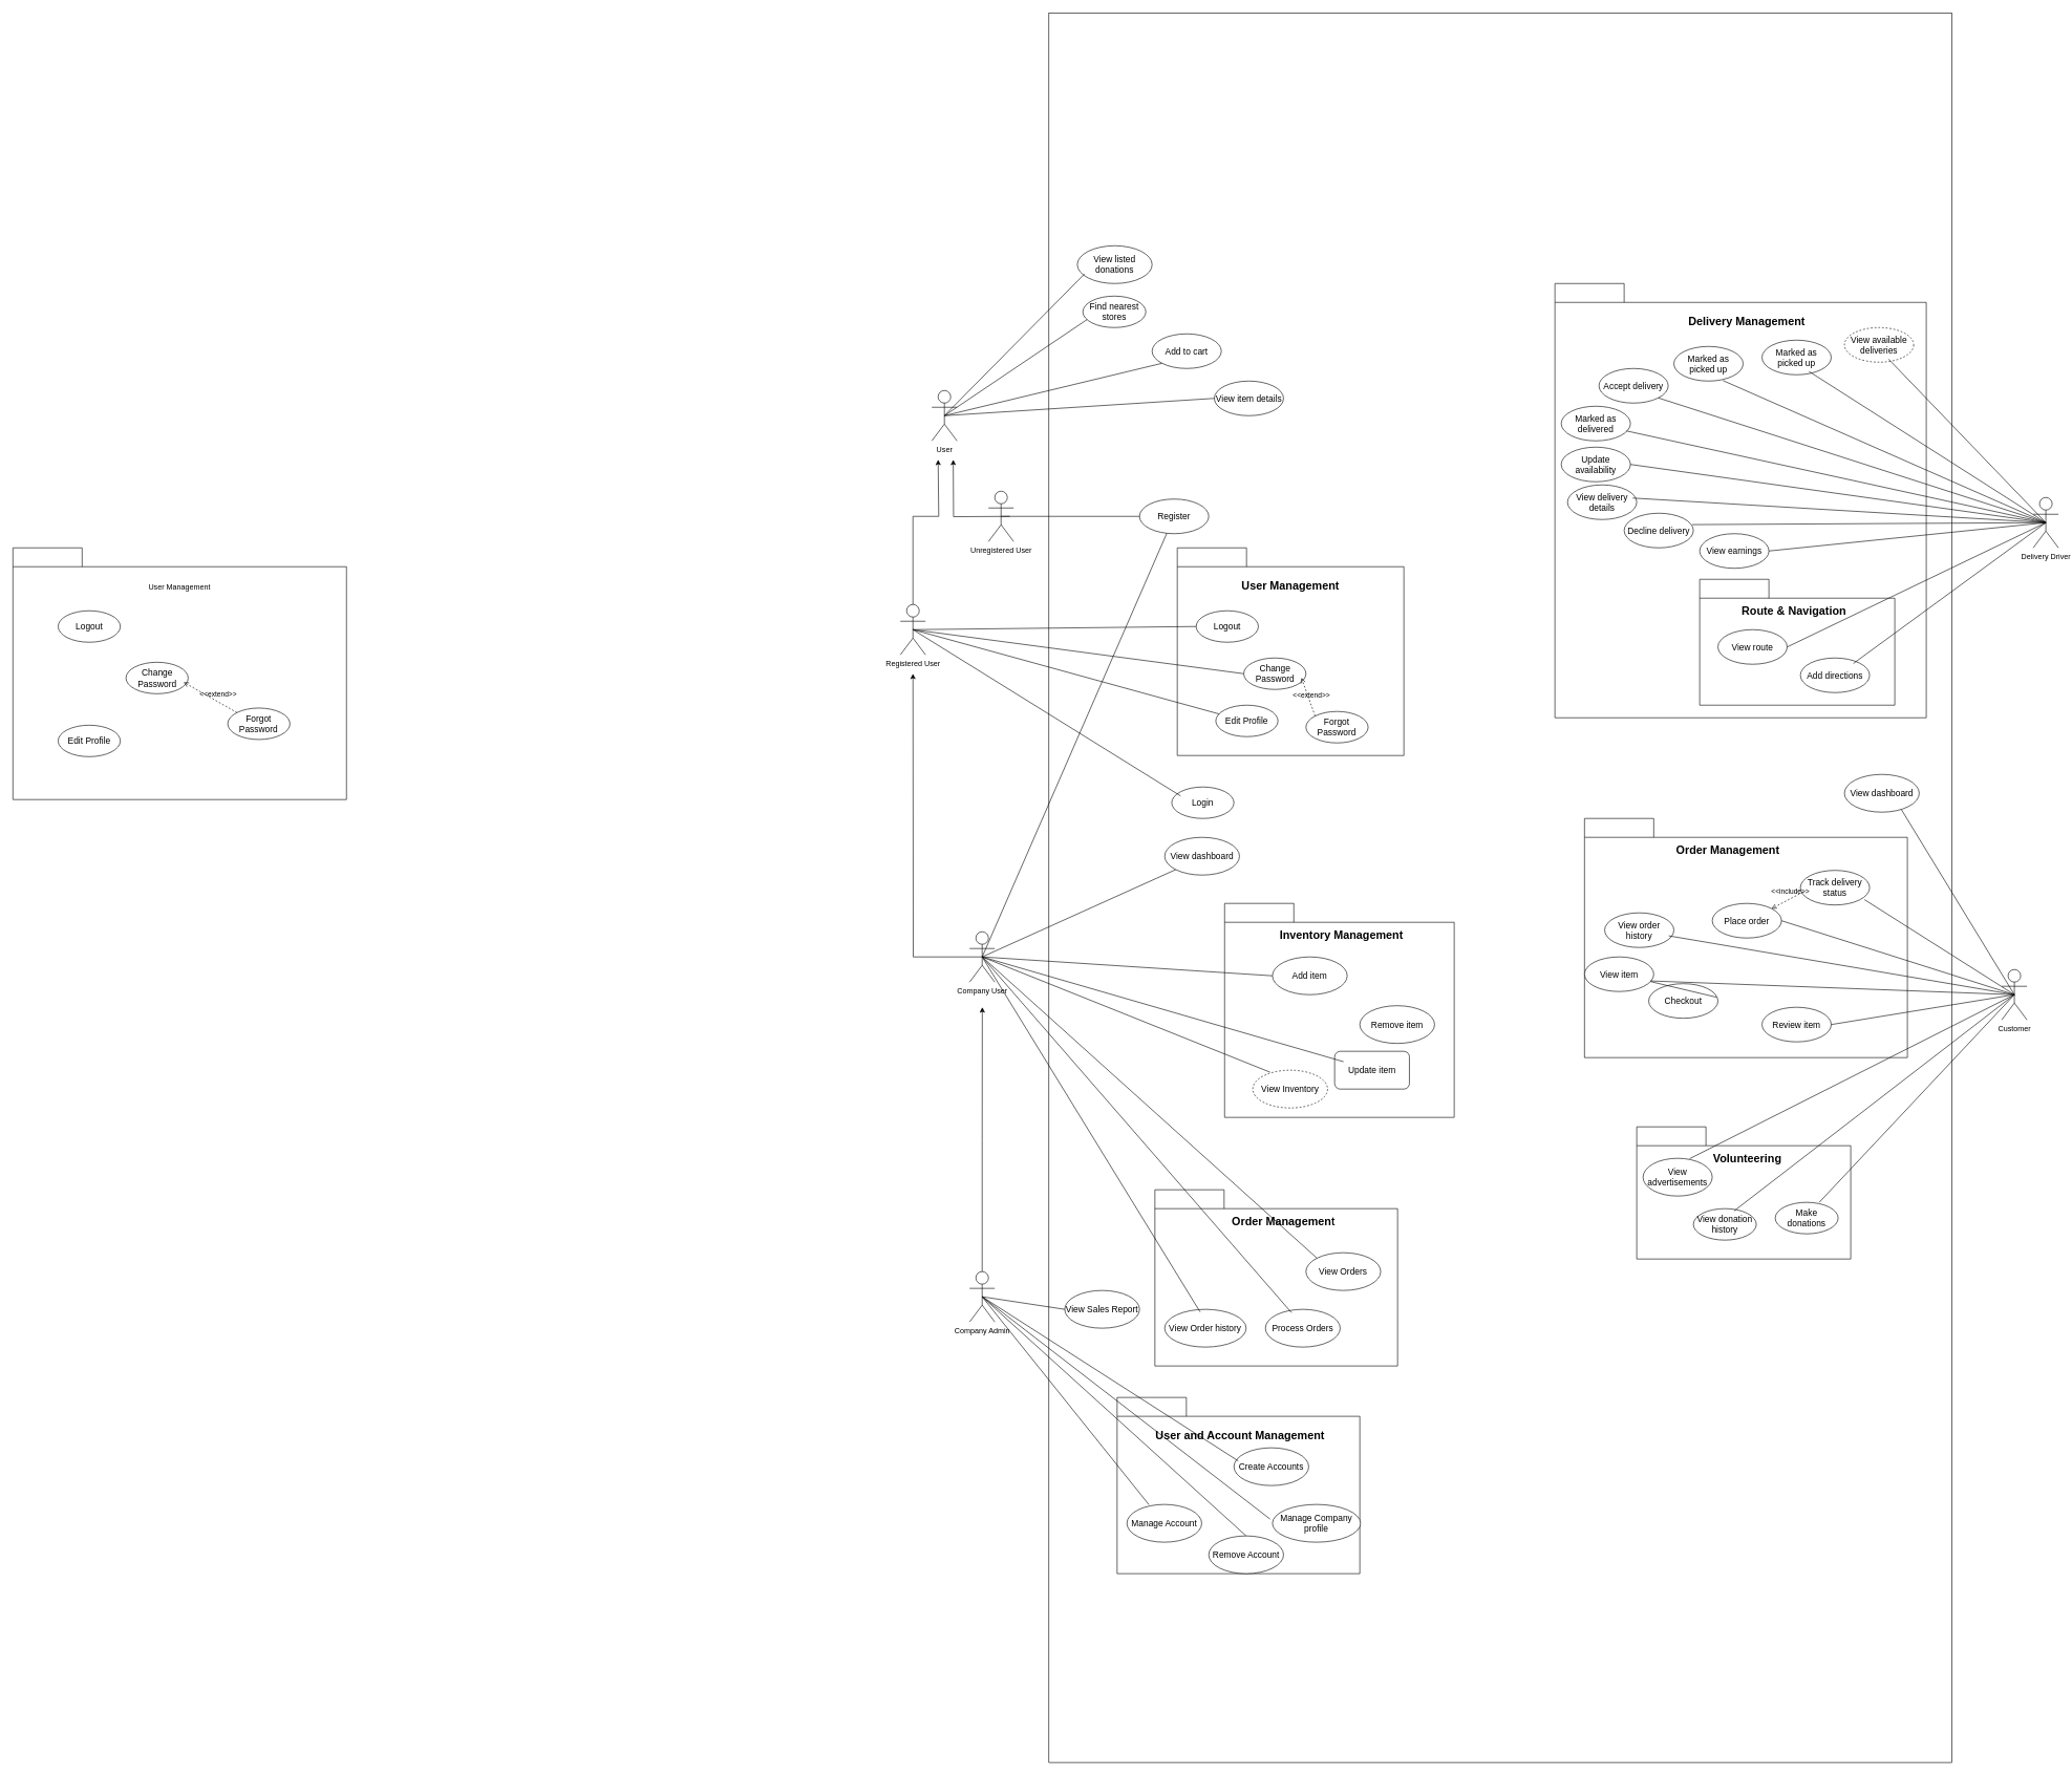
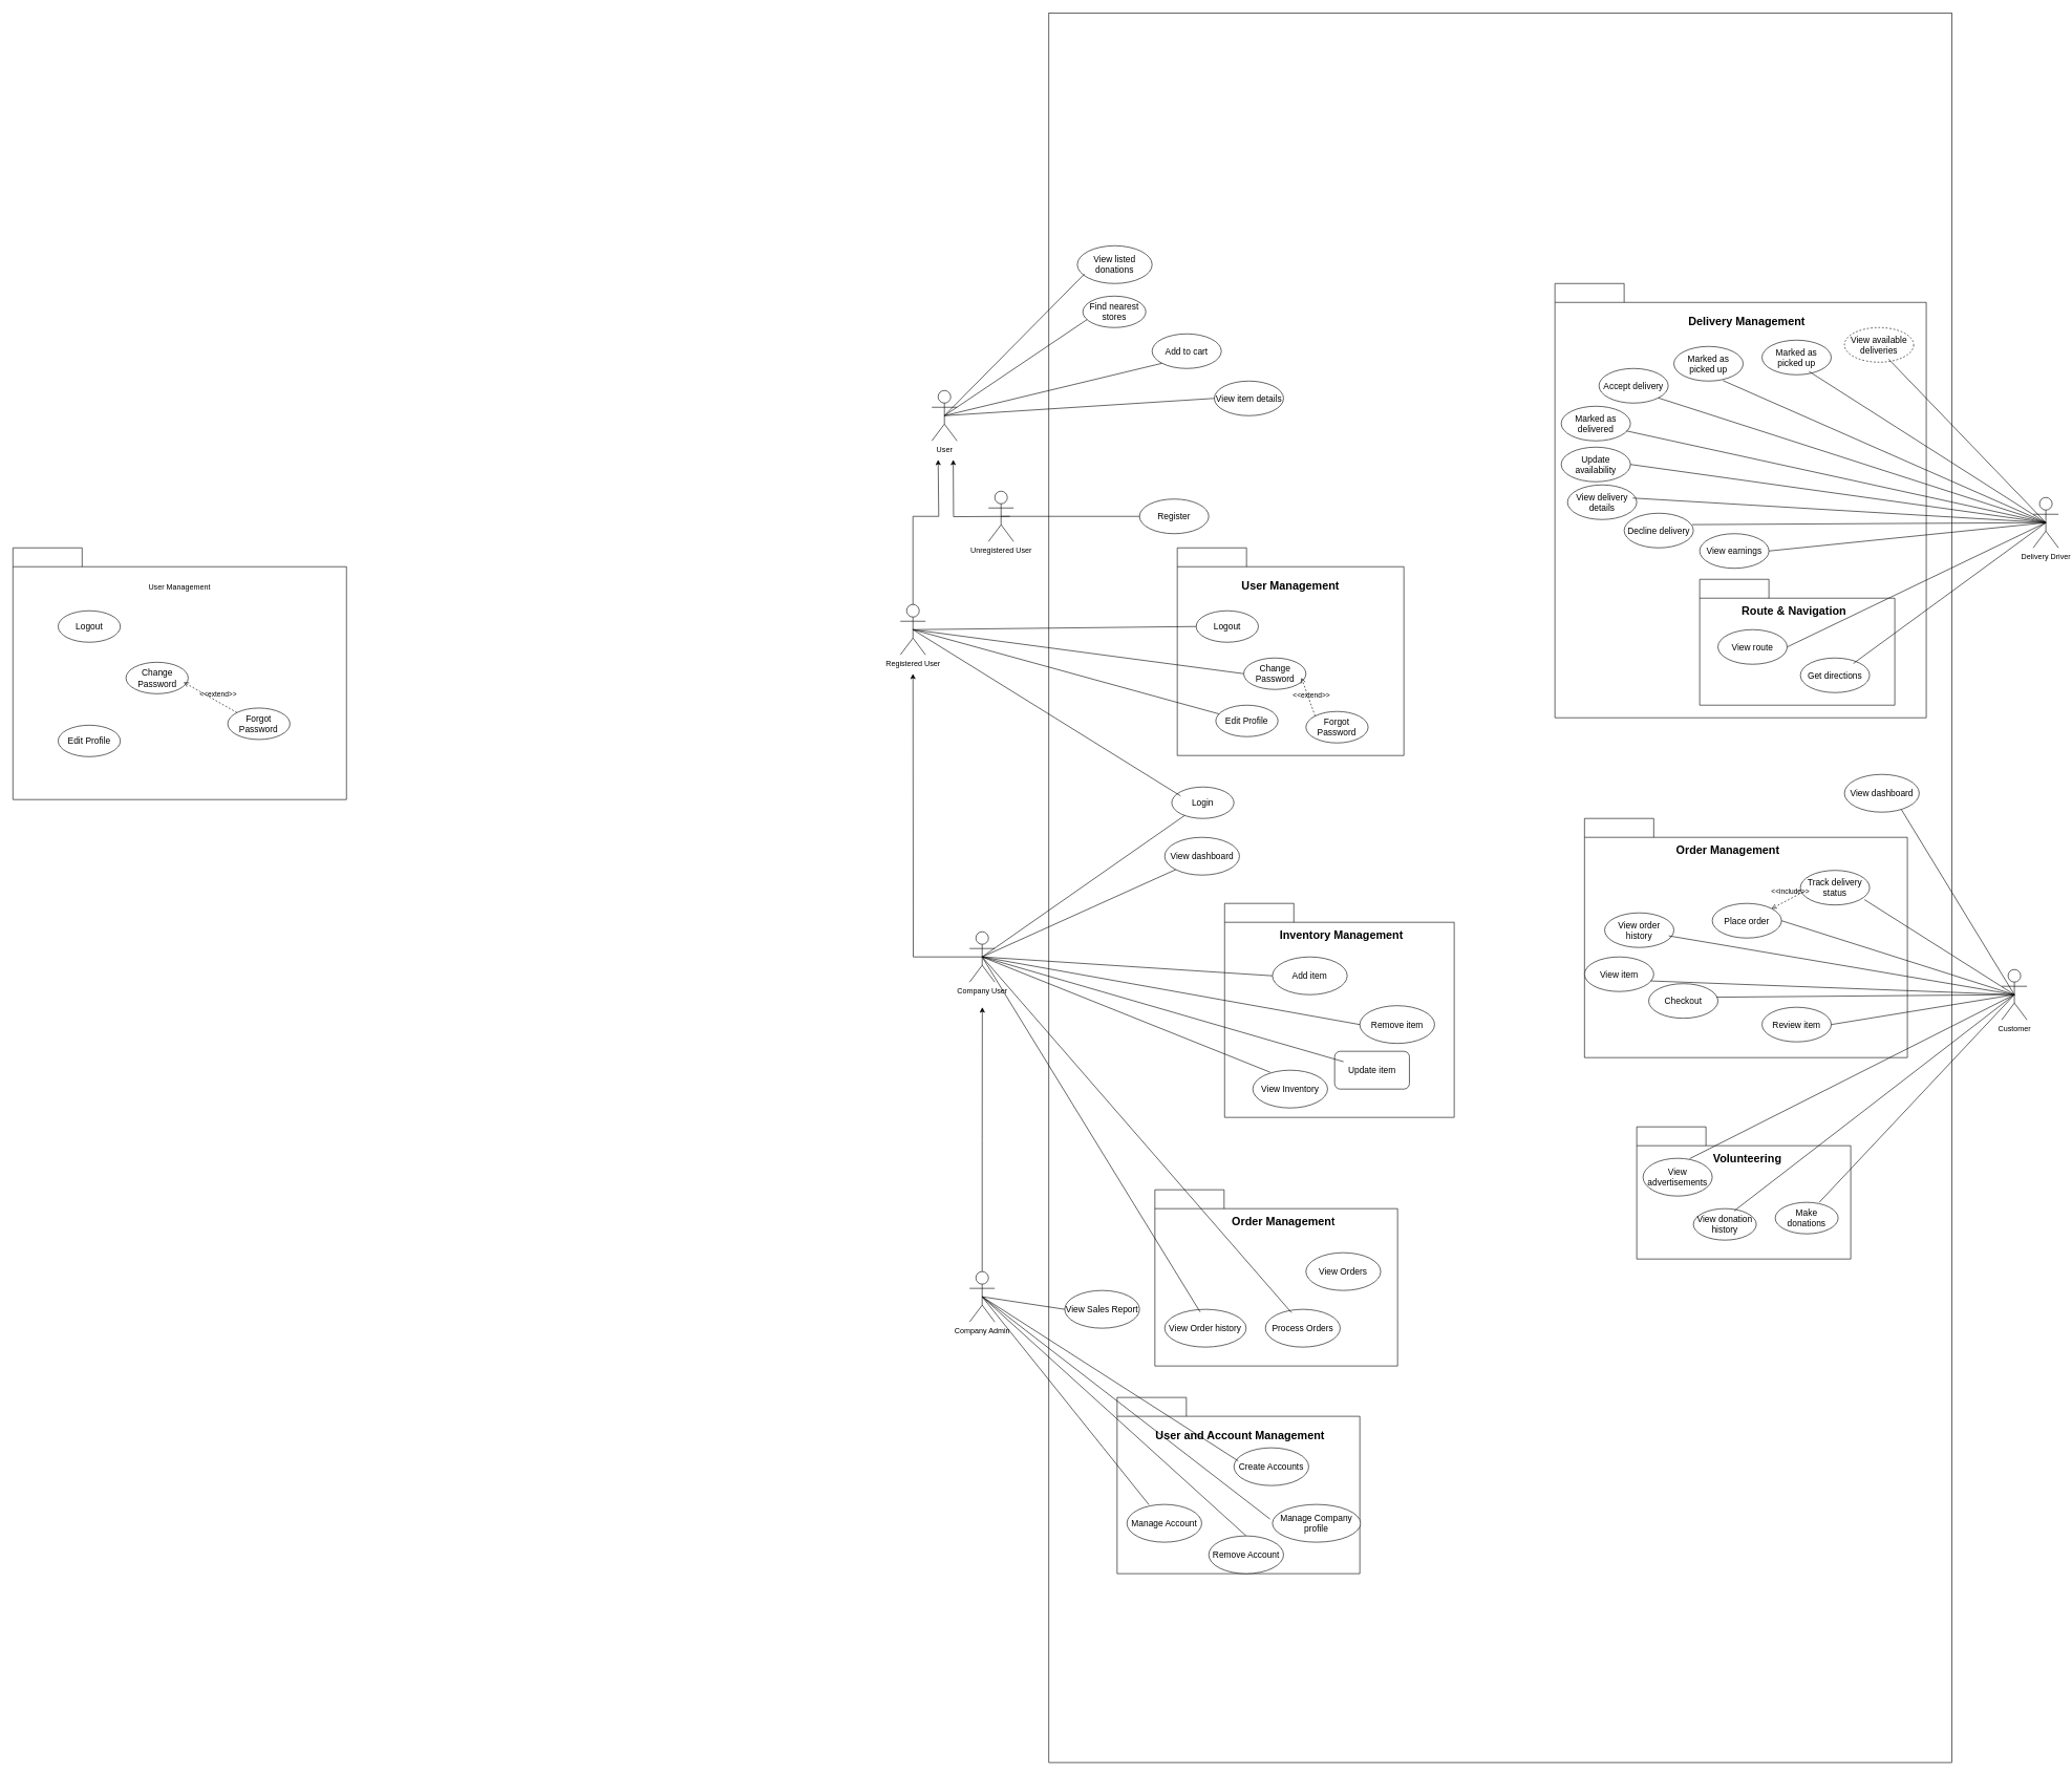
- <mxCell id="114" value="&lt;span style=&quot;font-size: 14px;&quot;&gt;Add directions&lt;/span&gt;" style="ellipse;whiteSpace=wrap;html=1;" vertex="1" parent="1"><mxGeometry x="2860" y="1045" width="110" height="55" as="geometry" /></mxCell>
+ <mxCell id="114" value="&lt;span style=&quot;font-size: 14px;&quot;&gt;Get directions&lt;/span&gt;" style="ellipse;whiteSpace=wrap;html=1;" vertex="1" parent="1"><mxGeometry x="2860" y="1045" width="110" height="55" as="geometry" /></mxCell>
- <mxCell id="73" value="" style="endArrow=none;html=1;rounded=0;exitX=0.5;exitY=0.5;exitDx=0;exitDy=0;exitPerimeter=0;" edge="1" parent="1" source="37" target="4"><mxGeometry width="50" height="50" relative="1" as="geometry"><mxPoint x="1520" y="1650" as="sourcePoint" /><mxPoint x="1981" y="1680" as="targetPoint" /></mxGeometry></mxCell>
+ <mxCell id="73" value="" style="endArrow=none;html=1;rounded=0;entryX=0;entryY=0.5;entryDx=0;entryDy=0;exitX=0.5;exitY=0.5;exitDx=0;exitDy=0;exitPerimeter=0;" edge="1" parent="1" source="37" target="65"><mxGeometry width="50" height="50" relative="1" as="geometry"><mxPoint x="1520" y="1650" as="sourcePoint" /><mxPoint x="1981" y="1680" as="targetPoint" /></mxGeometry></mxCell>
- <mxCell id="56" value="" style="endArrow=none;html=1;rounded=0;exitX=0.979;exitY=0.391;exitDx=0;exitDy=0;exitPerimeter=0;" edge="1" parent="1" source="46" target="49"><mxGeometry width="50" height="50" relative="1" as="geometry"><mxPoint x="2640" y="1562.5" as="sourcePoint" /><mxPoint x="3191" y="1624.5" as="targetPoint" /></mxGeometry></mxCell>
+ <mxCell id="56" value="" style="endArrow=none;html=1;rounded=0;exitX=0.979;exitY=0.391;exitDx=0;exitDy=0;entryX=0.5;entryY=0.5;entryDx=0;entryDy=0;entryPerimeter=0;exitPerimeter=0;" edge="1" parent="1" source="46" target="43"><mxGeometry width="50" height="50" relative="1" as="geometry"><mxPoint x="2640" y="1562.5" as="sourcePoint" /><mxPoint x="3191" y="1624.5" as="targetPoint" /></mxGeometry></mxCell>
- <mxCell id="68" value="&lt;span style=&quot;font-size: 14px;&quot;&gt;View Inventory&lt;/span&gt;" style="ellipse;whiteSpace=wrap;html=1;dashed=1;" vertex="1" parent="1"><mxGeometry x="1990" y="1700" width="118.82" height="60" as="geometry" /></mxCell>
+ <mxCell id="68" value="&lt;span style=&quot;font-size: 14px;&quot;&gt;View Inventory&lt;/span&gt;" style="ellipse;whiteSpace=wrap;html=1;" vertex="1" parent="1"><mxGeometry x="1990" y="1700" width="118.82" height="60" as="geometry" /></mxCell>
- <mxCell id="79" value="" style="endArrow=none;html=1;rounded=0;entryX=0;entryY=0;entryDx=0;entryDy=0;exitX=0.5;exitY=0.5;exitDx=0;exitDy=0;exitPerimeter=0;" edge="1" parent="1" source="37" target="76"><mxGeometry width="50" height="50" relative="1" as="geometry"><mxPoint x="1361.5" y="1707" as="sourcePoint" /><mxPoint x="1818.5" y="1890" as="targetPoint" /></mxGeometry></mxCell>
+ <mxCell id="79" value="" style="endArrow=none;html=1;rounded=0;exitX=0.5;exitY=0.5;exitDx=0;exitDy=0;exitPerimeter=0;" edge="1" parent="1" source="37" target="34"><mxGeometry width="50" height="50" relative="1" as="geometry"><mxPoint x="1361.5" y="1707" as="sourcePoint" /><mxPoint x="1818.5" y="1890" as="targetPoint" /></mxGeometry></mxCell>
